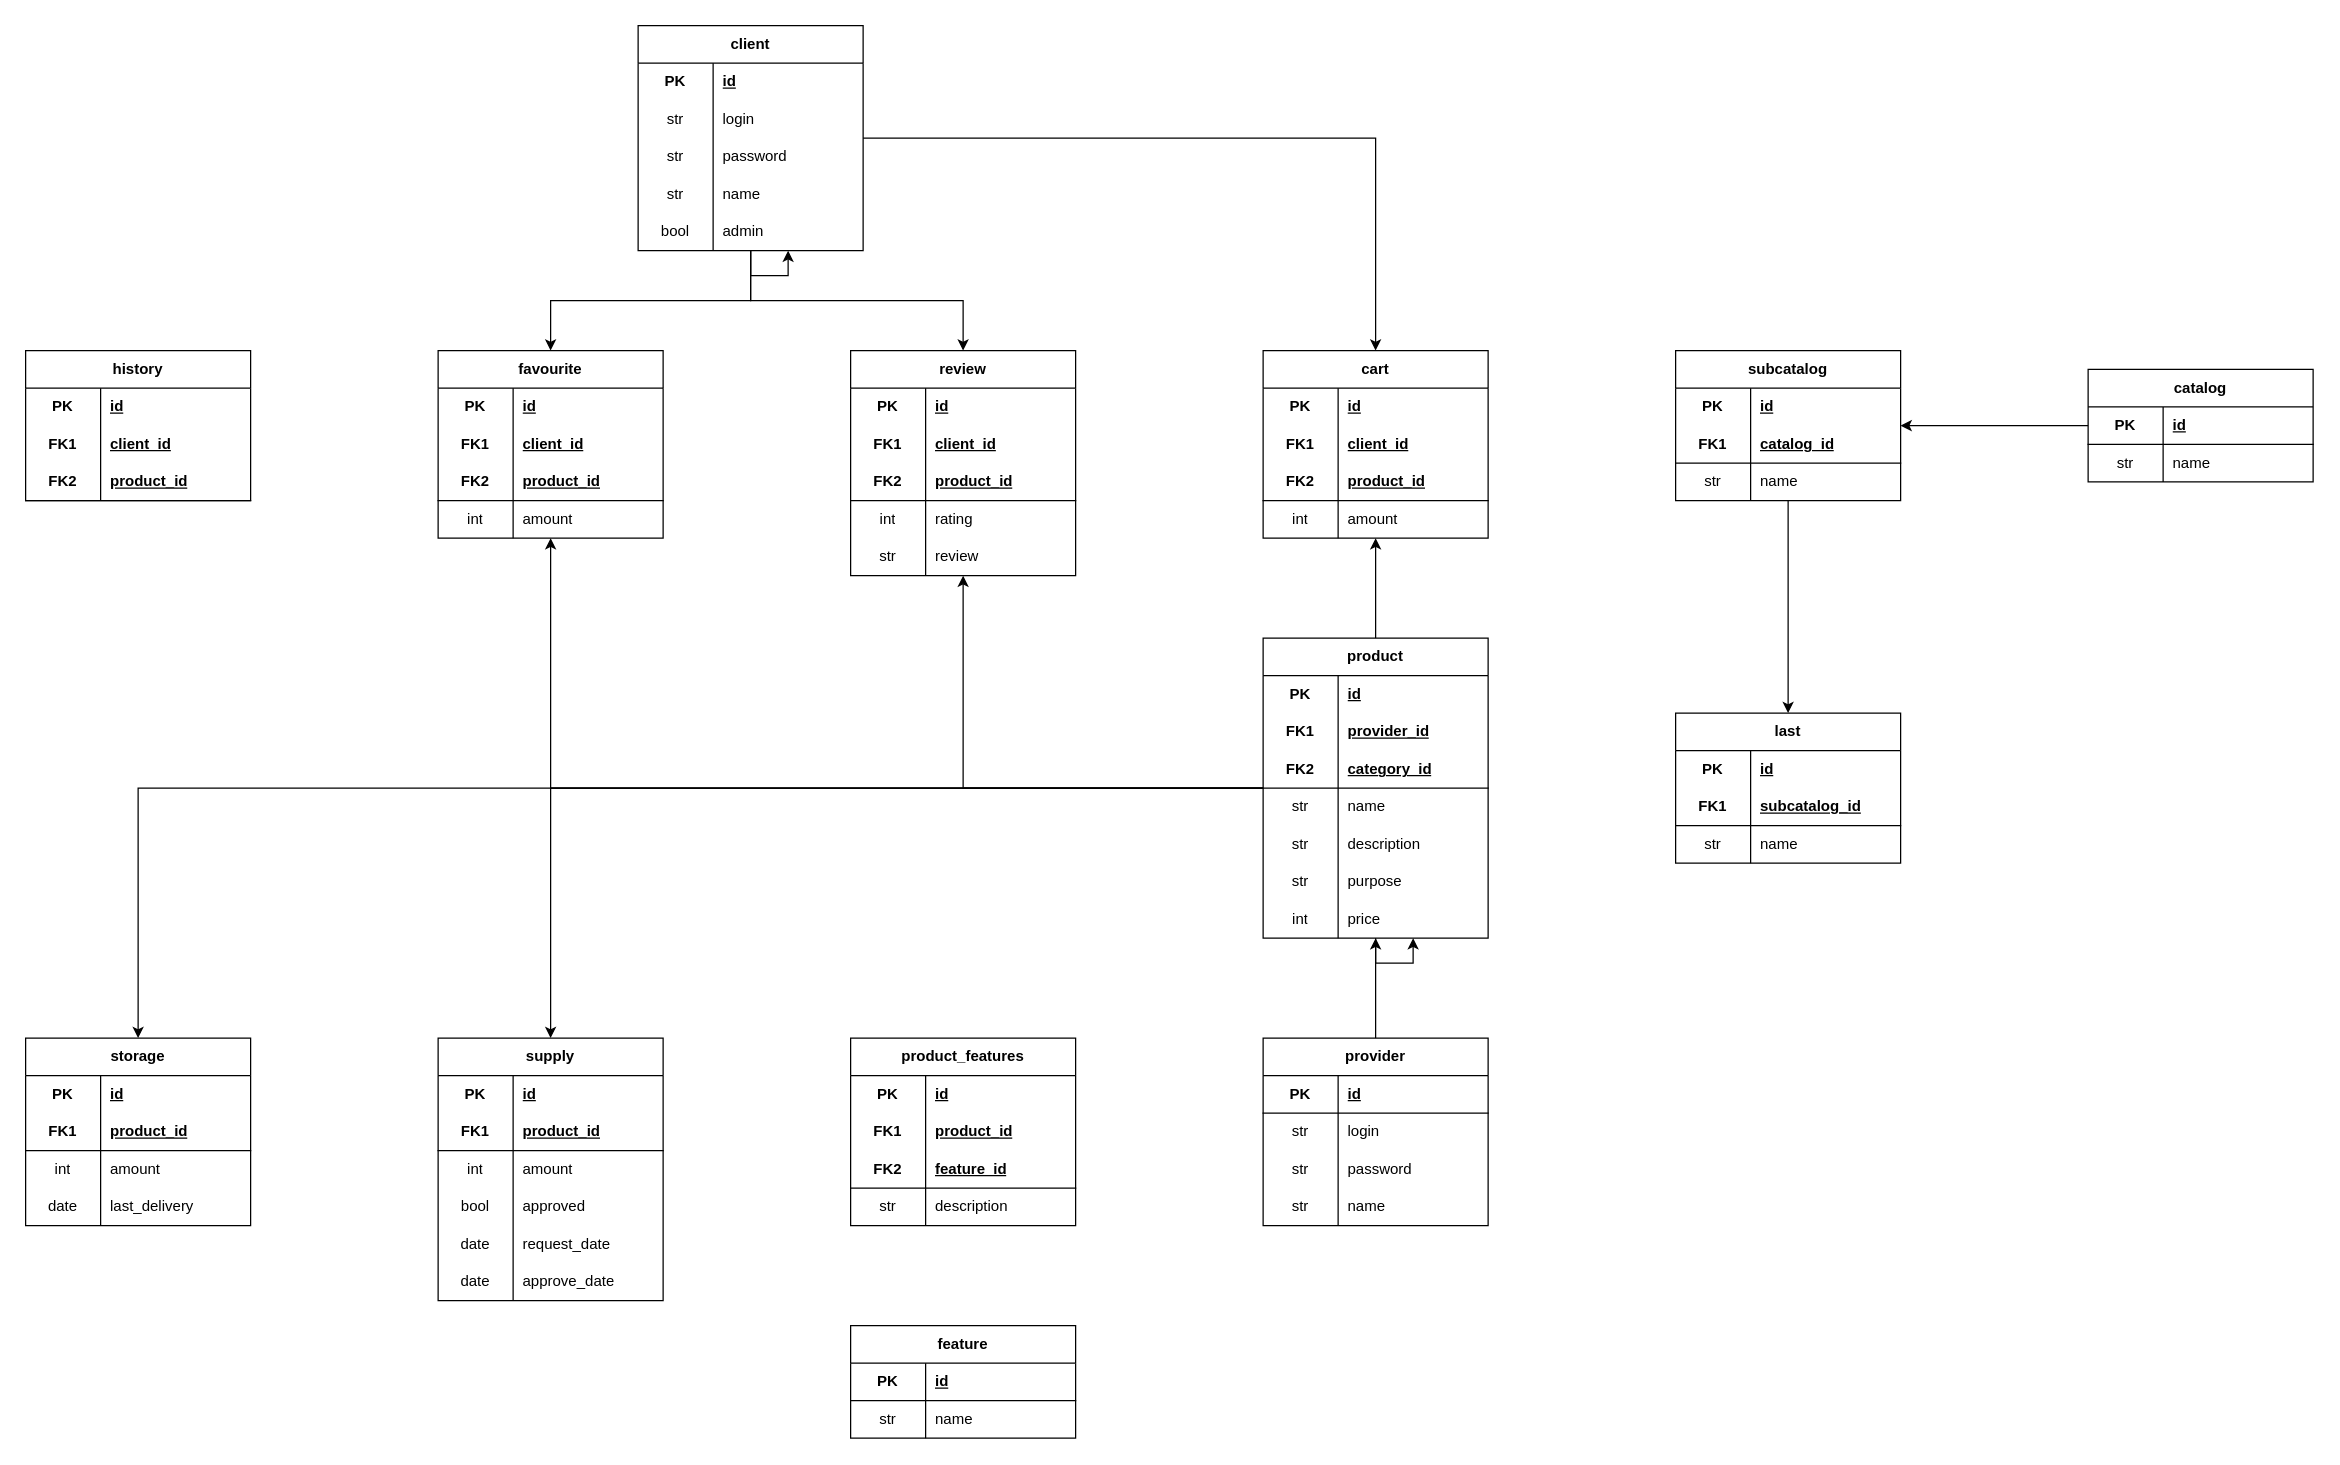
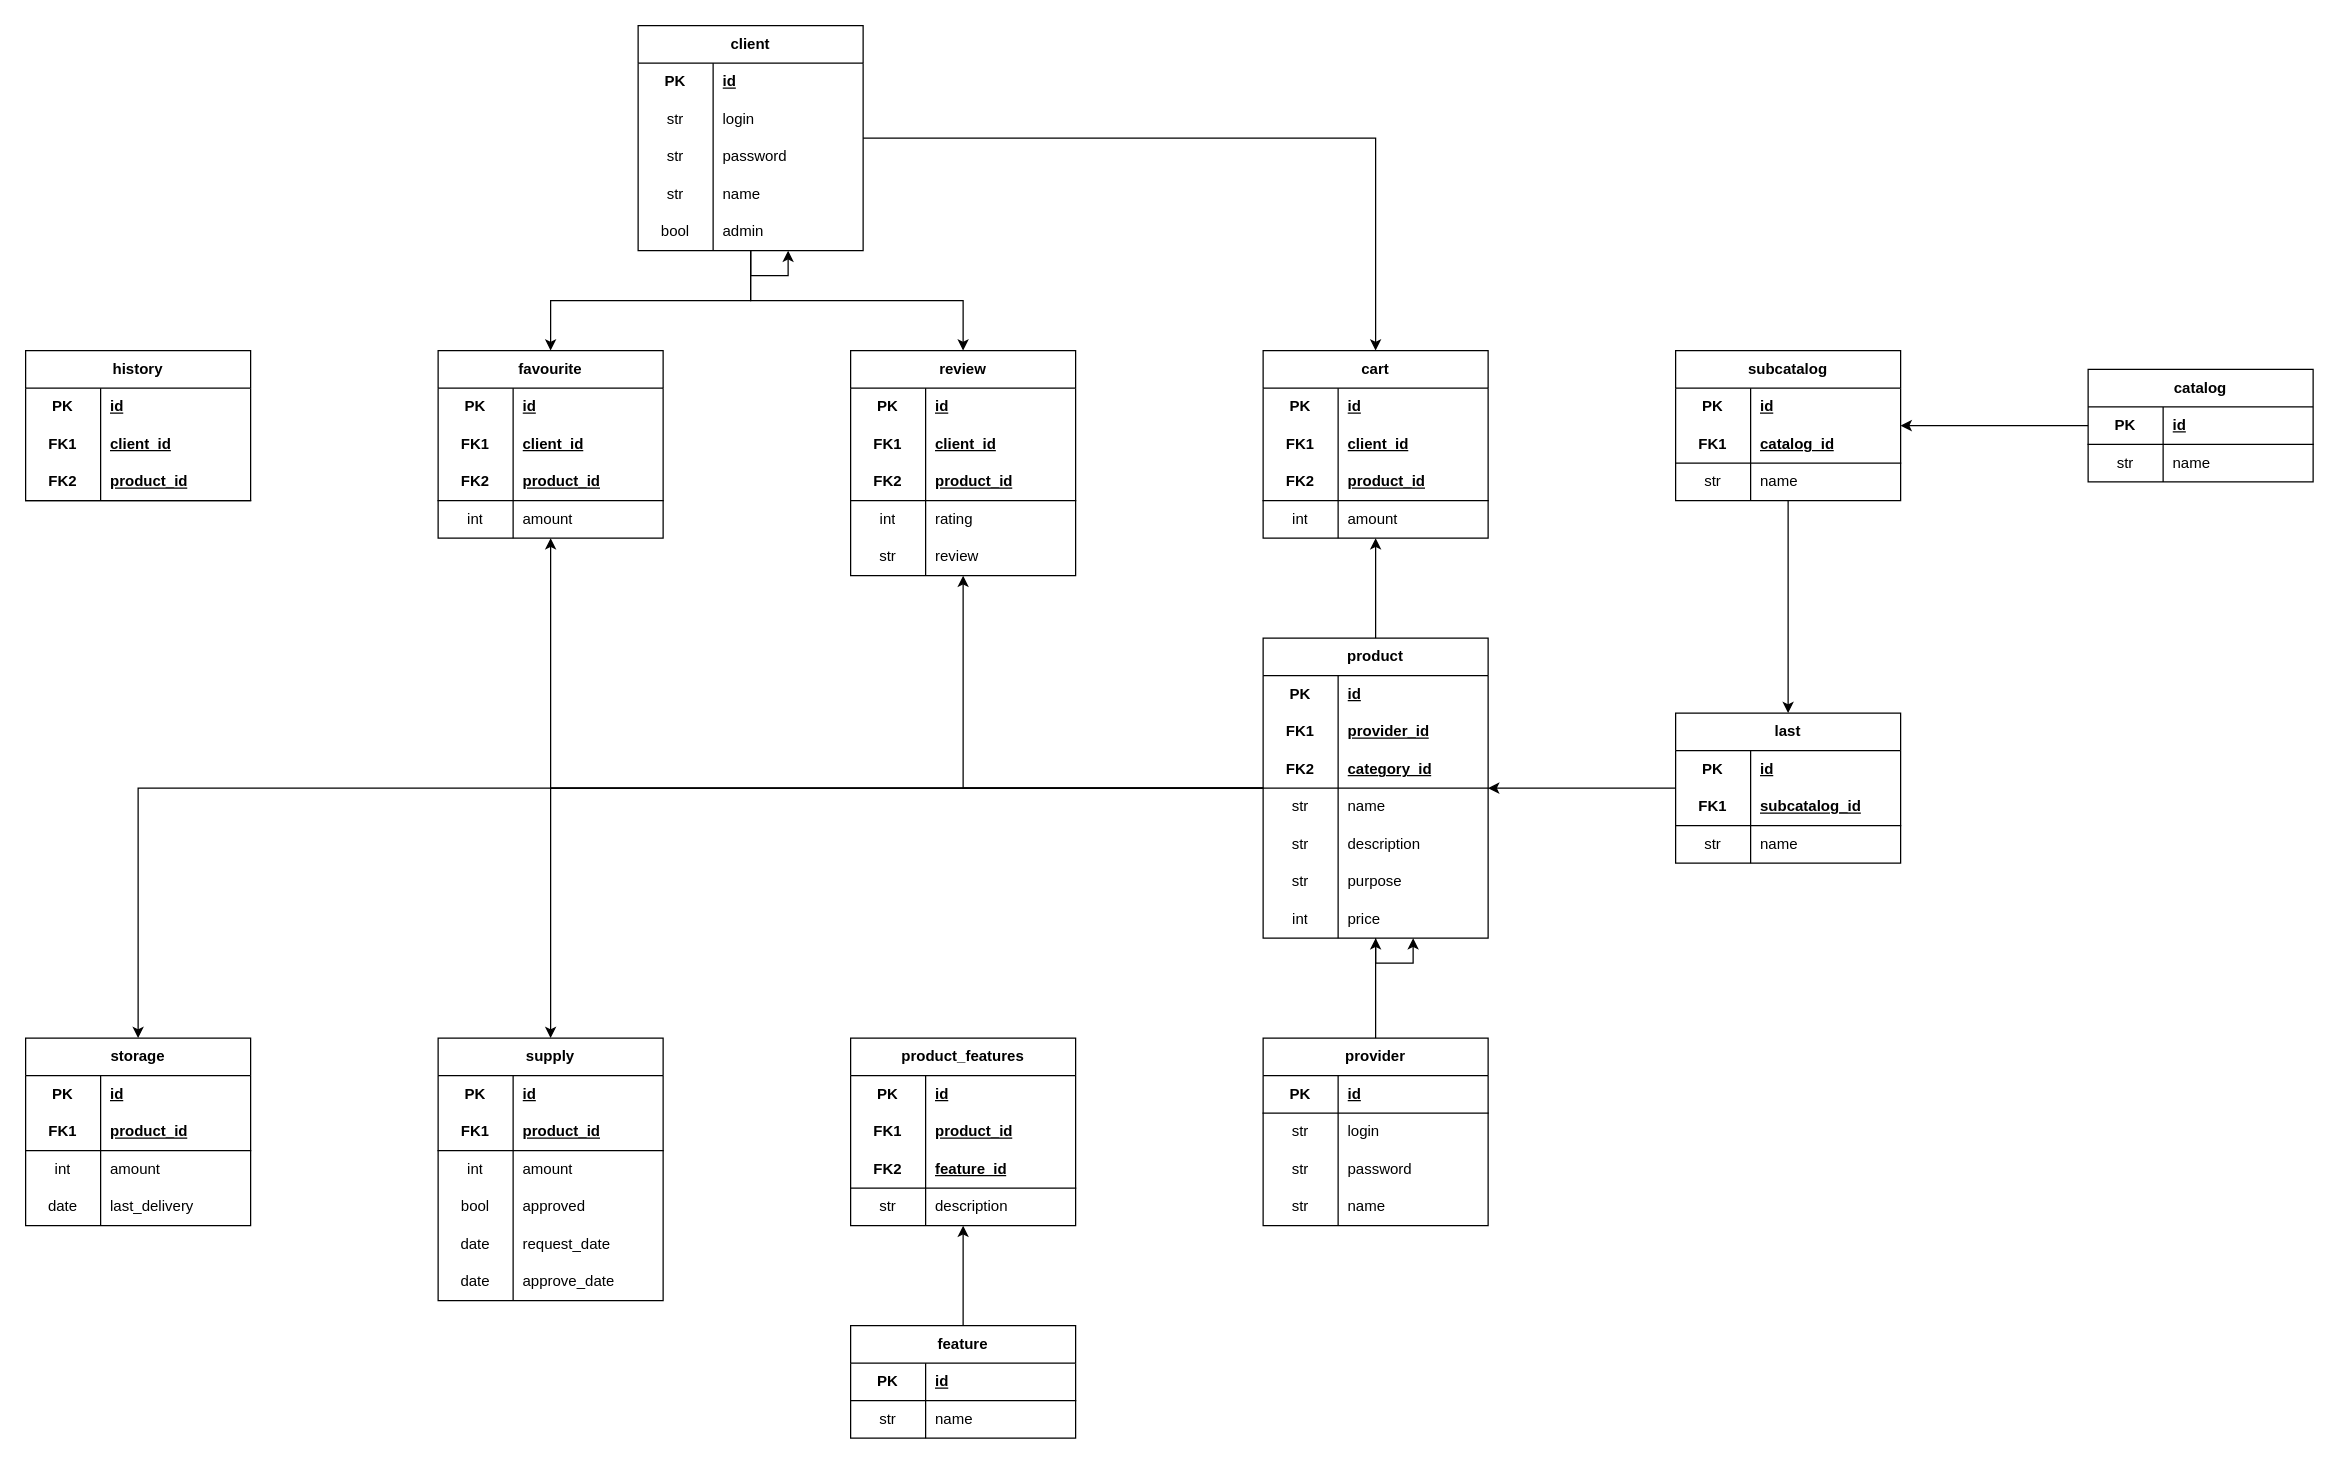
+ <mxCell id="30" style="edgeStyle=orthogonalEdgeStyle;rounded=0;orthogonalLoop=1;jettySize=auto;html=1;" parent="1" source="31" target="8" edge="1"><mxGeometry relative="1" as="geometry" /></mxCell>
+ <mxCell id="191" style="edgeStyle=orthogonalEdgeStyle;rounded=0;orthogonalLoop=1;jettySize=auto;html=1;" parent="1" source="192" target="178" edge="1"><mxGeometry relative="1" as="geometry" /></mxCell>
